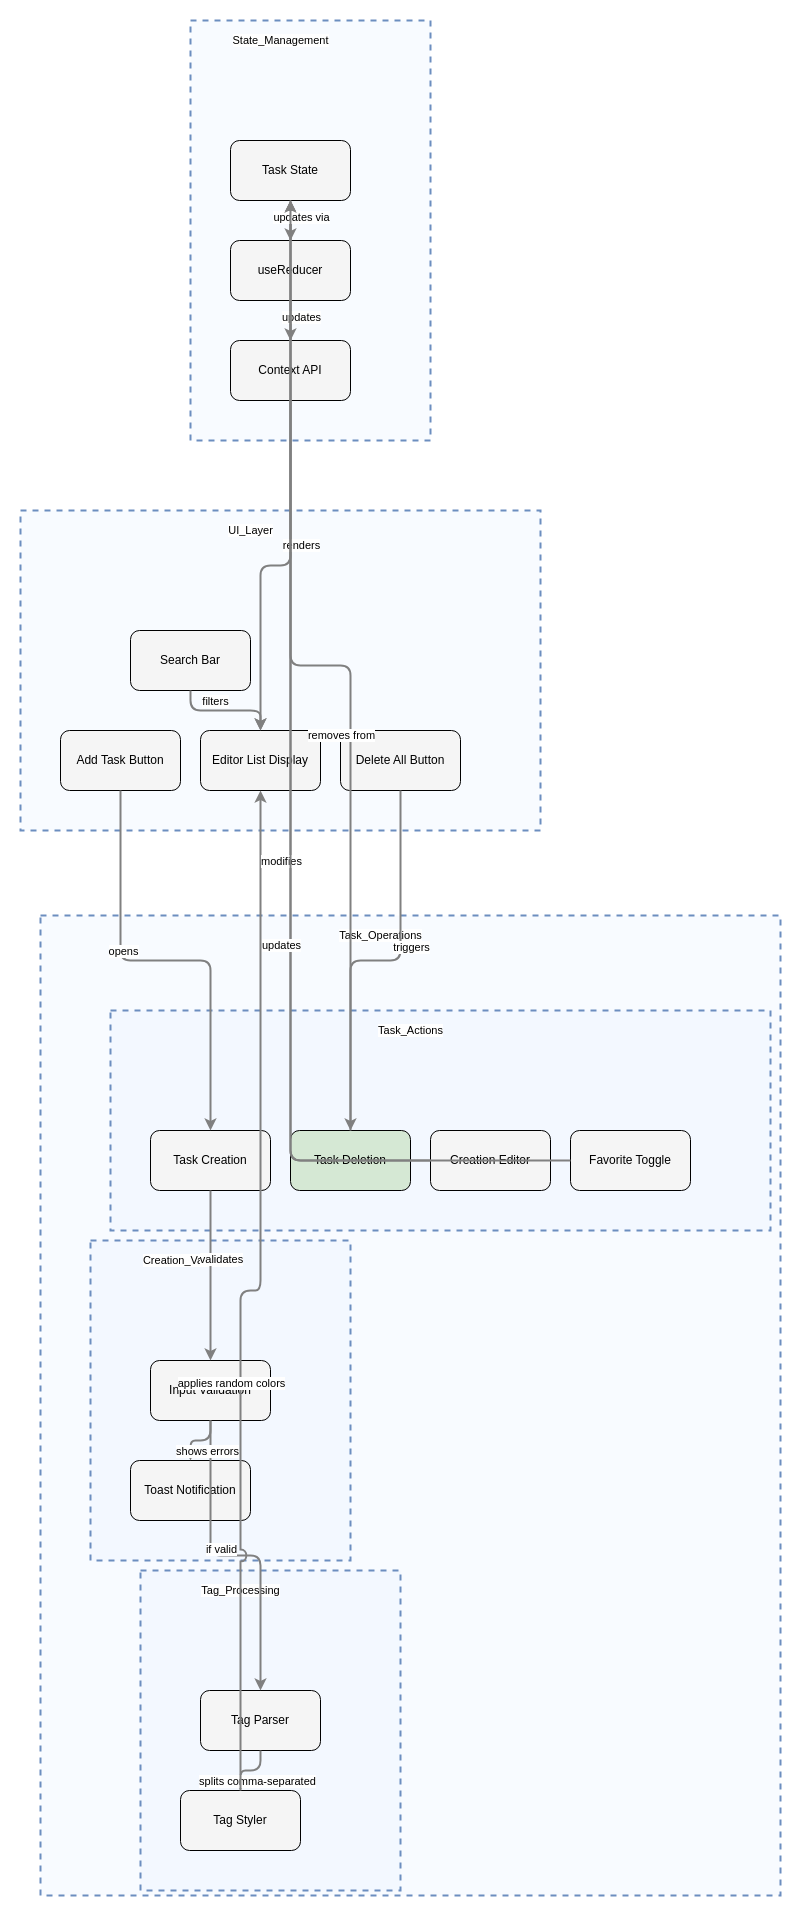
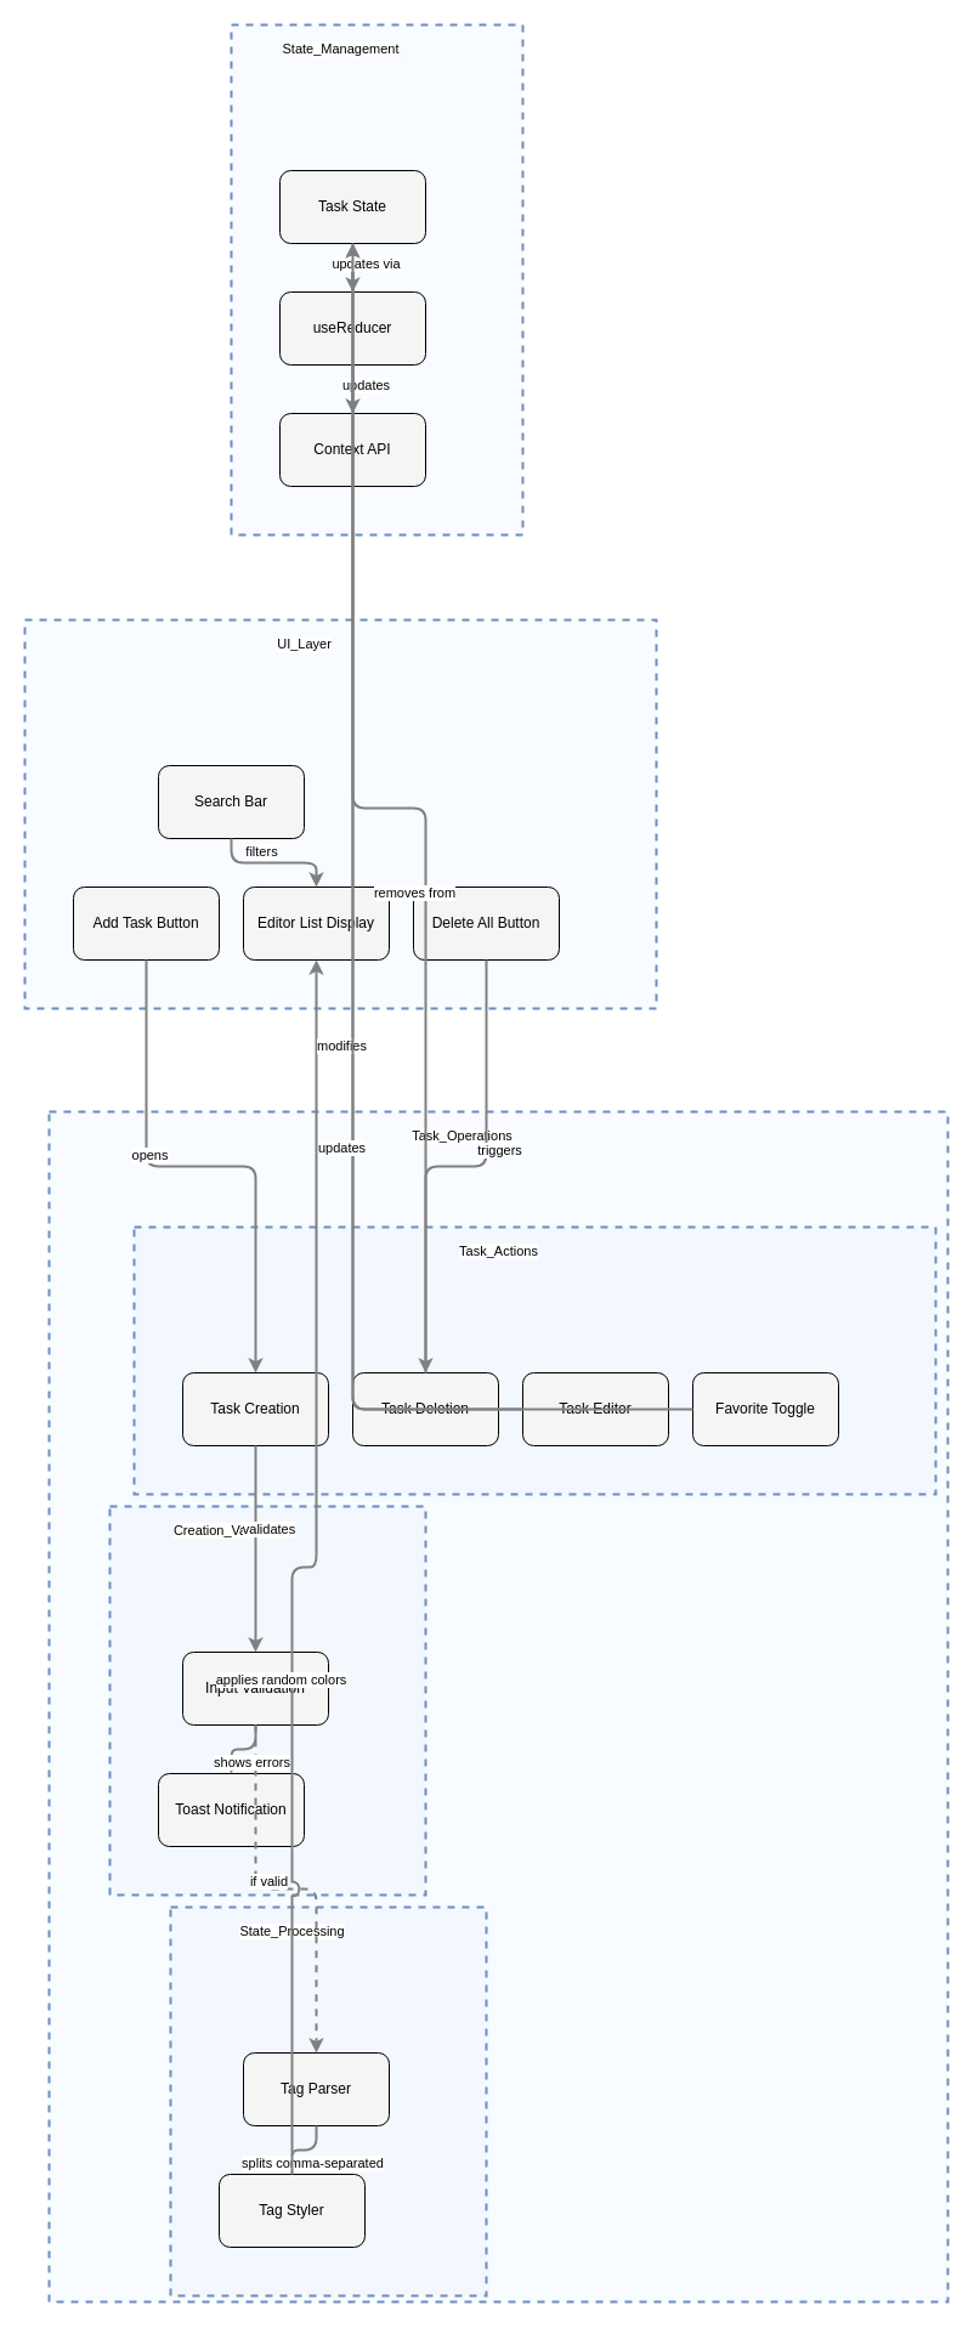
- <mxCell id="31" style="edgeStyle=orthogonalEdgeStyle;rounded=1;orthogonalLoop=1;jettySize=auto;html=1;strokeColor=#808080;strokeWidth=2;jumpStyle=arc;jumpSize=10;spacing=15;labelBackgroundColor=white;labelBorderColor=none" edge="1" parent="1" source="15" target="25"><mxGeometry relative="1" as="geometry" /></mxCell>
- <mxCell id="32" value="renders" style="edgeLabel;html=1;align=center;verticalAlign=middle;resizable=0;points=[];" vertex="1" connectable="0" parent="31"><mxGeometry x="-0.2" y="10" relative="1" as="geometry"><mxPoint as="offset" /></mxGeometry></mxCell>
- <mxCell id="23" value="Task Deletion" style="rounded=1;whiteSpace=wrap;html=1;fillColor=#d5e8d4;" vertex="1" parent="6"><mxGeometry x="180" y="120" width="120" height="60" as="geometry" /></mxCell>
+ <mxCell id="23" value="Task Deletion" style="rounded=1;whiteSpace=wrap;html=1;fillColor=#f5f5f5" vertex="1" parent="6"><mxGeometry x="180" y="120" width="120" height="60" as="geometry" /></mxCell>
- <mxCell id="24" value="Creation Editor" style="rounded=1;whiteSpace=wrap;html=1;fillColor=#f5f5f5" vertex="1" parent="6"><mxGeometry x="320" y="120" width="120" height="60" as="geometry" /></mxCell>
+ <mxCell id="24" value="Task Editor" style="rounded=1;whiteSpace=wrap;html=1;fillColor=#f5f5f5" vertex="1" parent="6"><mxGeometry x="320" y="120" width="120" height="60" as="geometry" /></mxCell>
- <mxCell id="5" value="Tag_Processing" style="edgeLabel;html=1;align=center;verticalAlign=middle;resizable=0;labelBackgroundColor=white;spacing=5" vertex="1" parent="10"><mxGeometry x="108" y="663" width="184" height="24" as="geometry" /></mxCell>
+ <mxCell id="5" value="State_Processing" style="edgeLabel;html=1;align=center;verticalAlign=middle;resizable=0;labelBackgroundColor=white;spacing=5" vertex="1" parent="10"><mxGeometry x="108" y="663" width="184" height="24" as="geometry" /></mxCell>
- <mxCell id="35" style="edgeStyle=orthogonalEdgeStyle;rounded=1;orthogonalLoop=1;jettySize=auto;html=1;strokeColor=#808080;strokeWidth=2;jumpStyle=arc;jumpSize=10;spacing=15;labelBackgroundColor=white;labelBorderColor=none" edge="1" parent="1" source="17" target="20"><mxGeometry relative="1" as="geometry" /></mxCell>
+ <mxCell id="35" style="edgeStyle=orthogonalEdgeStyle;rounded=1;orthogonalLoop=1;jettySize=auto;html=1;strokeColor=#808080;strokeWidth=2;jumpStyle=arc;jumpSize=10;spacing=15;labelBackgroundColor=white;labelBorderColor=none;dashed=1;" edge="1" parent="1" source="17" target="20"><mxGeometry relative="1" as="geometry" /></mxCell>
